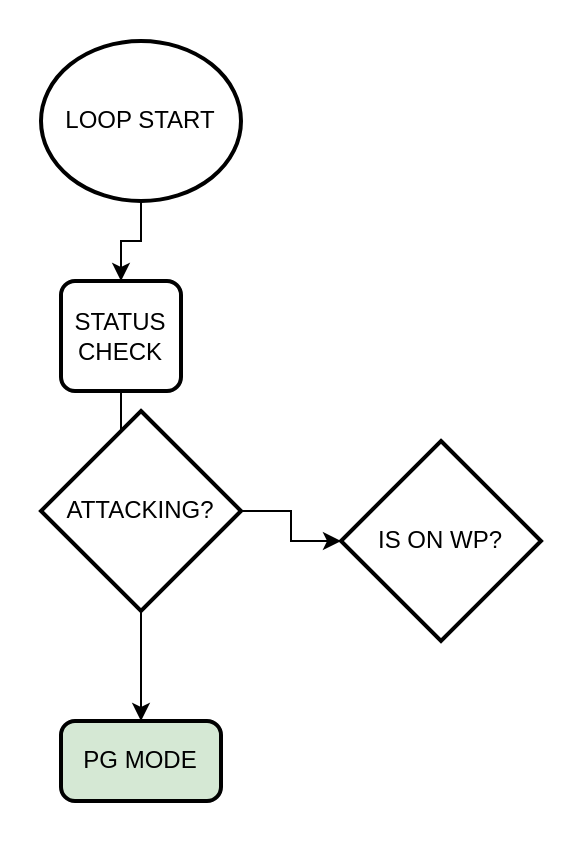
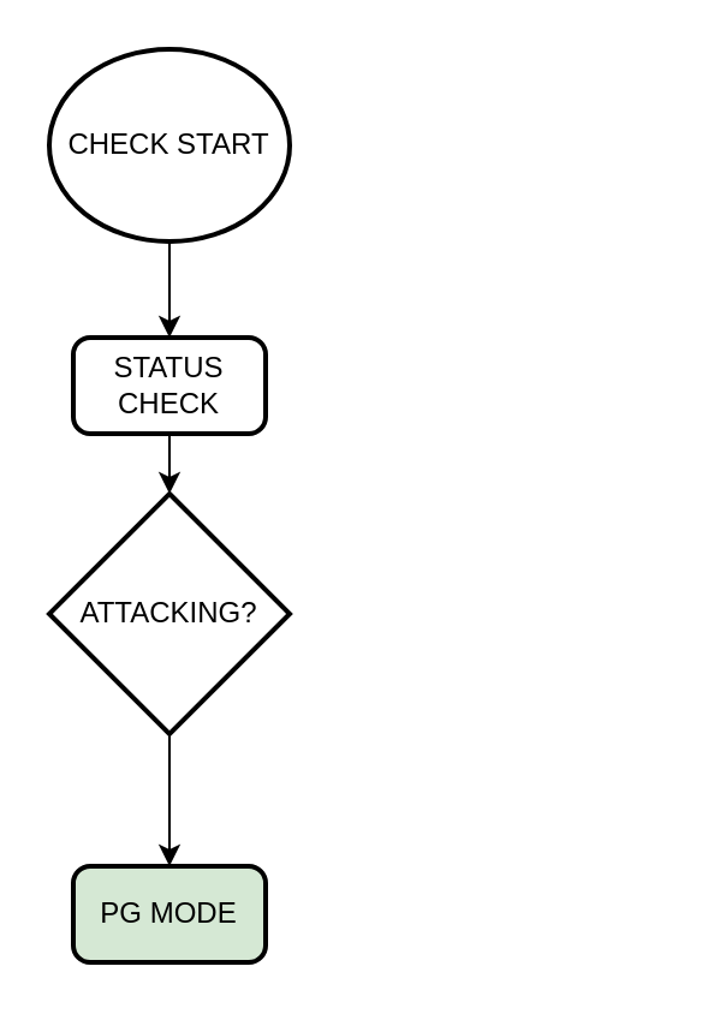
- <mxCell id="3" value="LOOP START" style="strokeWidth=2;html=1;shape=mxgraph.flowchart.start_2;whiteSpace=wrap;" vertex="1" parent="1"><mxGeometry x="20" y="20" width="100" height="80" as="geometry" /></mxCell>
+ <mxCell id="3" value="CHECK START" style="strokeWidth=2;html=1;shape=mxgraph.flowchart.start_2;whiteSpace=wrap;" vertex="1" parent="1"><mxGeometry x="20" y="20" width="100" height="80" as="geometry" /></mxCell>
- <mxCell id="5" value="STATUS CHECK" style="rounded=1;whiteSpace=wrap;html=1;absoluteArcSize=1;arcSize=14;strokeWidth=2;" vertex="1" parent="1"><mxGeometry x="30" y="140" width="60" height="55" as="geometry" /></mxCell>
+ <mxCell id="5" value="STATUS CHECK" style="rounded=1;whiteSpace=wrap;html=1;absoluteArcSize=1;arcSize=14;strokeWidth=2;" vertex="1" parent="1"><mxGeometry x="30" y="140" width="80" height="40" as="geometry" /></mxCell>
- <mxCell id="7" value="" style="edgeStyle=orthogonalEdgeStyle;rounded=0;orthogonalLoop=1;jettySize=auto;html=1;" edge="1" parent="1" source="8" target="10"><mxGeometry relative="1" as="geometry" /></mxCell>
- <mxCell id="10" value="IS ON WP?" style="strokeWidth=2;html=1;shape=mxgraph.flowchart.decision;whiteSpace=wrap;" vertex="1" parent="1"><mxGeometry x="170" y="220" width="100" height="100" as="geometry" /></mxCell>
